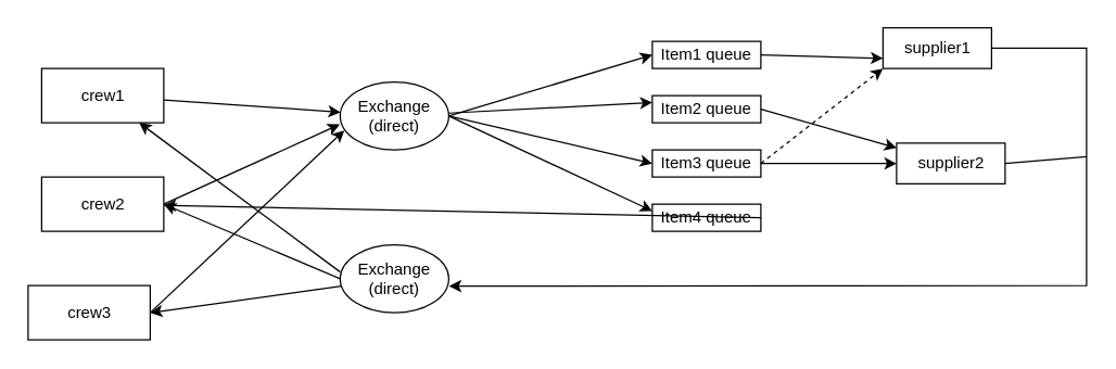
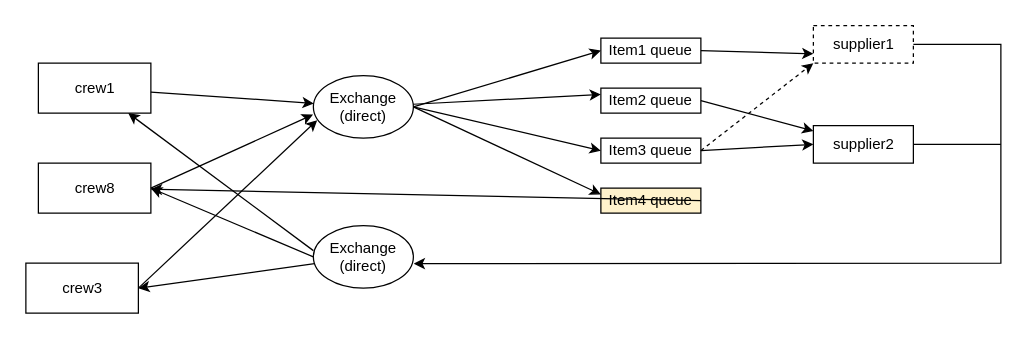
- <mxCell id="15" value="supplier1" style="html=1;" vertex="1" parent="1"><mxGeometry x="650" y="20" width="80" height="30" as="geometry" /></mxCell>
+ <mxCell id="15" value="supplier1" style="html=1;dashed=1;" vertex="1" parent="1"><mxGeometry x="650" y="20" width="80" height="30" as="geometry" /></mxCell>
- <mxCell id="14" value="supplier2" style="html=1;" vertex="1" parent="1"><mxGeometry x="660" y="105" width="80" height="30" as="geometry" /></mxCell>
+ <mxCell id="14" value="supplier2" style="html=1;" vertex="1" parent="1"><mxGeometry x="650" y="100" width="80" height="30" as="geometry" /></mxCell>
- <mxCell id="3" value="crew2" style="html=1;" vertex="1" parent="1"><mxGeometry x="30" y="130" width="90" height="40" as="geometry" /></mxCell>
+ <mxCell id="3" value="crew8" style="html=1;" vertex="1" parent="1"><mxGeometry x="30" y="130" width="90" height="40" as="geometry" /></mxCell>
- <mxCell id="13" value="Item4 queue" style="rounded=0;whiteSpace=wrap;html=1;" vertex="1" parent="1"><mxGeometry x="480" y="150" width="80" height="20" as="geometry" /></mxCell>
+ <mxCell id="13" value="Item4 queue" style="rounded=0;whiteSpace=wrap;html=1;fillColor=#fff2cc;" vertex="1" parent="1"><mxGeometry x="480" y="150" width="80" height="20" as="geometry" /></mxCell>
